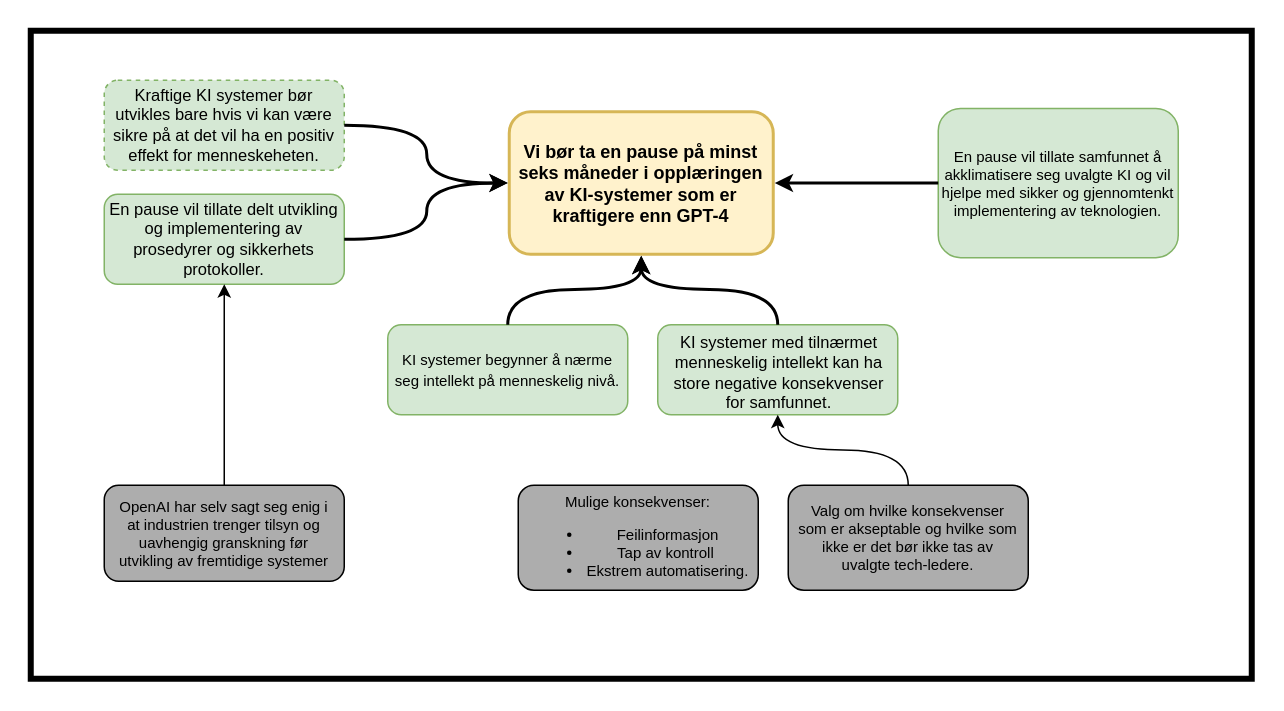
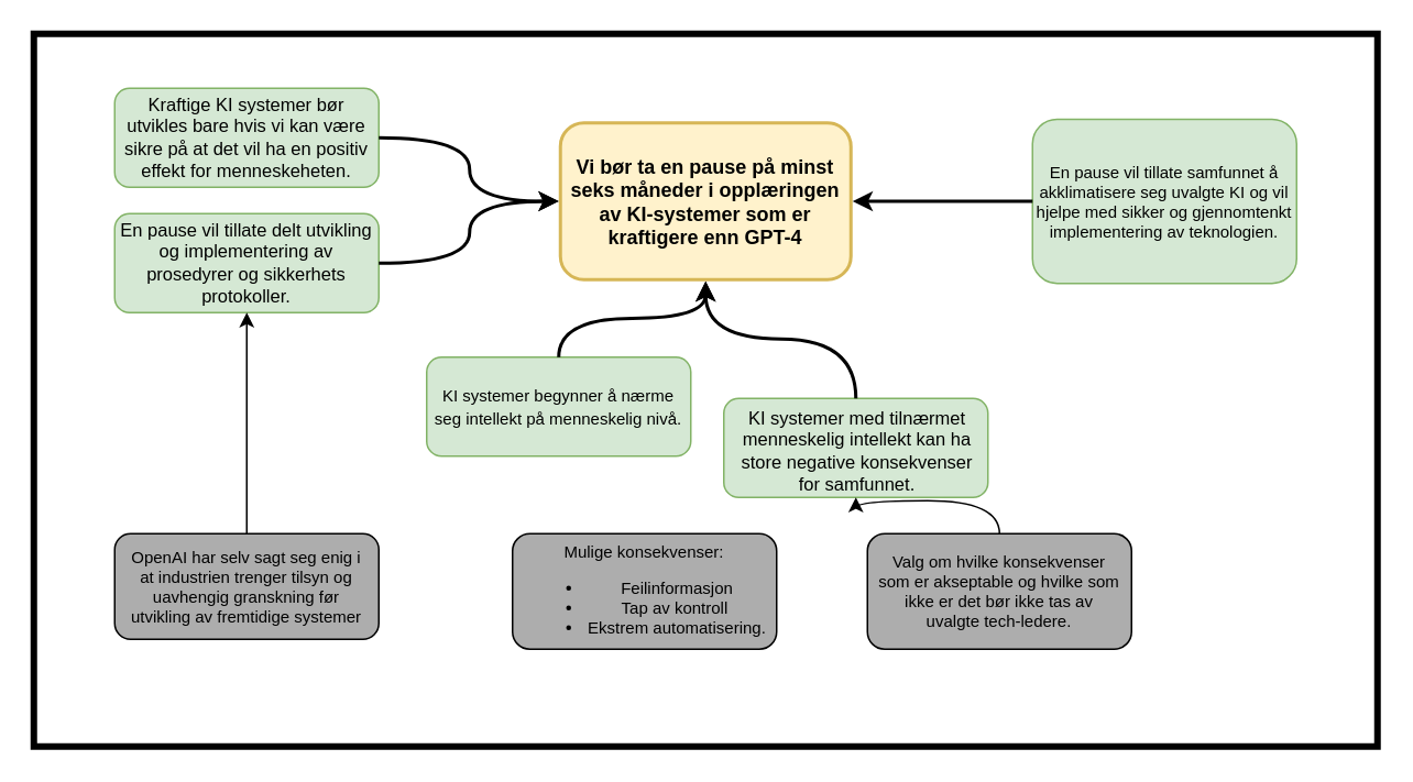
- <mxCell id="13" value="Kraftige KI systemer bør utvikles bare hvis vi kan være sikre på at det vil ha en positiv effekt for menneskeheten." style="rounded=1;whiteSpace=wrap;html=1;fillColor=#d5e8d4;fontSize=11;spacing=1;spacingTop=1;spacingBottom=1;spacingLeft=3;spacingRight=3;strokeColor=#82b366;dashed=1;" vertex="1" parent="1"><mxGeometry x="69" y="53" width="160" height="60" as="geometry" /></mxCell>
+ <mxCell id="13" value="Kraftige KI systemer bør utvikles bare hvis vi kan være sikre på at det vil ha en positiv effekt for menneskeheten." style="rounded=1;whiteSpace=wrap;html=1;fillColor=#d5e8d4;fontSize=11;spacing=1;spacingTop=1;spacingBottom=1;spacingLeft=3;spacingRight=3;strokeColor=#82b366;" vertex="1" parent="1"><mxGeometry x="69" y="53" width="160" height="60" as="geometry" /></mxCell>
- <mxCell id="7" value="&lt;font style=&quot;font-size: 10px;&quot;&gt;&lt;span style=&quot;font-size: 11px;&quot;&gt;KI systemer med tilnærmet menneskelig intellekt kan ha store negative konsekvenser for samfunnet.&lt;/span&gt;&lt;/font&gt;" style="rounded=1;whiteSpace=wrap;html=1;fillColor=#d5e8d4;fontSize=10;spacingRight=3;spacingLeft=5;spacingTop=3;strokeColor=#82b366;" parent="1" vertex="1"><mxGeometry x="438" y="216" width="160" height="60" as="geometry" /></mxCell>
+ <mxCell id="7" value="&lt;font style=&quot;font-size: 10px;&quot;&gt;&lt;span style=&quot;font-size: 11px;&quot;&gt;KI systemer med tilnærmet menneskelig intellekt kan ha store negative konsekvenser for samfunnet.&lt;/span&gt;&lt;/font&gt;" style="rounded=1;whiteSpace=wrap;html=1;fillColor=#d5e8d4;fontSize=10;spacingRight=3;spacingLeft=5;spacingTop=3;strokeColor=#82b366;" parent="1" vertex="1"><mxGeometry x="438" y="241" width="160" height="60" as="geometry" /></mxCell>
- <mxCell id="9" value="Mulige konsekvenser:&lt;div style=&quot;font-size: 10px;&quot;&gt;&lt;ul style=&quot;font-size: 10px;&quot;&gt;&lt;li style=&quot;font-size: 10px;&quot;&gt;&amp;nbsp;Feilinformasjon&amp;nbsp;&lt;/li&gt;&lt;li style=&quot;font-size: 10px;&quot;&gt;Tap av kontroll&amp;nbsp;&lt;/li&gt;&lt;li style=&quot;font-size: 10px;&quot;&gt;Ekstrem automatisering.&lt;/li&gt;&lt;/ul&gt;&lt;/div&gt;" style="rounded=1;whiteSpace=wrap;html=1;fillColor=#ADADAD;fontSize=10;spacingTop=7;" parent="1" vertex="1"><mxGeometry x="345" y="323" width="160" height="70" as="geometry" /></mxCell>
+ <mxCell id="9" value="Mulige konsekvenser:&lt;div style=&quot;font-size: 10px;&quot;&gt;&lt;ul style=&quot;font-size: 10px;&quot;&gt;&lt;li style=&quot;font-size: 10px;&quot;&gt;&amp;nbsp;Feilinformasjon&amp;nbsp;&lt;/li&gt;&lt;li style=&quot;font-size: 10px;&quot;&gt;Tap av kontroll&amp;nbsp;&lt;/li&gt;&lt;li style=&quot;font-size: 10px;&quot;&gt;Ekstrem automatisering.&lt;/li&gt;&lt;/ul&gt;&lt;/div&gt;" style="rounded=1;whiteSpace=wrap;html=1;fillColor=#ADADAD;fontSize=10;spacingTop=7;" parent="1" vertex="1"><mxGeometry x="310" y="323" width="160" height="70" as="geometry" /></mxCell>
